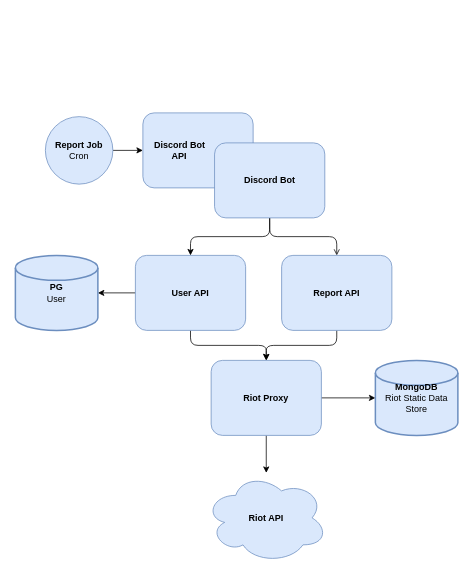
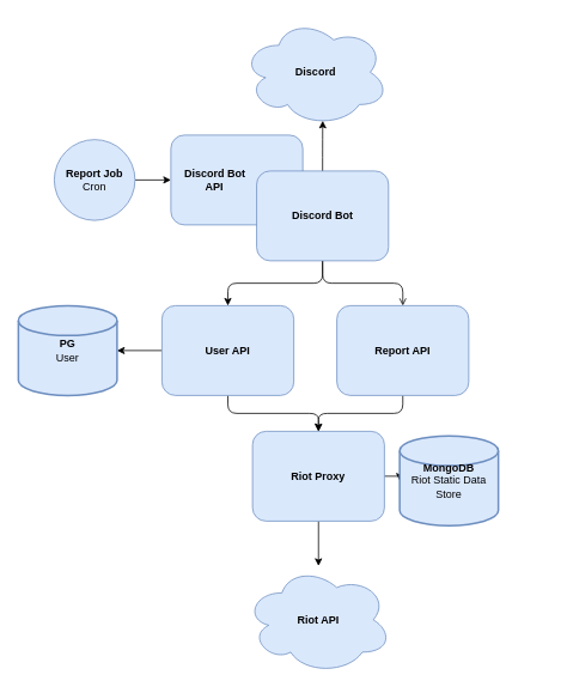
+ <mxCell id="23" value="&lt;b&gt;Discord&lt;/b&gt;" style="ellipse;shape=cloud;whiteSpace=wrap;html=1;fillColor=#dae8fc;strokeColor=#6c8ebf;" vertex="1" parent="1"><mxGeometry x="269.57" y="20" width="163" height="120" as="geometry" /></mxCell>
+ <mxCell id="20" style="edgeStyle=orthogonalEdgeStyle;rounded=1;orthogonalLoop=1;jettySize=auto;html=1;exitX=0.5;exitY=0;exitDx=0;exitDy=0;entryX=0.55;entryY=0.95;entryDx=0;entryDy=0;entryPerimeter=0;" edge="1" parent="1" source="21" target="23"><mxGeometry relative="1" as="geometry" /></mxCell>
- <mxCell id="13" value="&lt;b&gt;MongoDB&lt;/b&gt;&lt;br&gt;Riot Static Data Store" style="strokeWidth=2;html=1;shape=mxgraph.flowchart.database;whiteSpace=wrap;fillColor=#dae8fc;strokeColor=#6c8ebf;" vertex="1" parent="1"><mxGeometry x="500" y="480" width="110" height="100" as="geometry" /></mxCell>
+ <mxCell id="13" value="&lt;b&gt;MongoDB&lt;/b&gt;&lt;br&gt;Riot Static Data Store" style="strokeWidth=2;html=1;shape=mxgraph.flowchart.database;whiteSpace=wrap;fillColor=#dae8fc;strokeColor=#6c8ebf;" vertex="1" parent="1"><mxGeometry x="445" y="485" width="110" height="100" as="geometry" /></mxCell>
